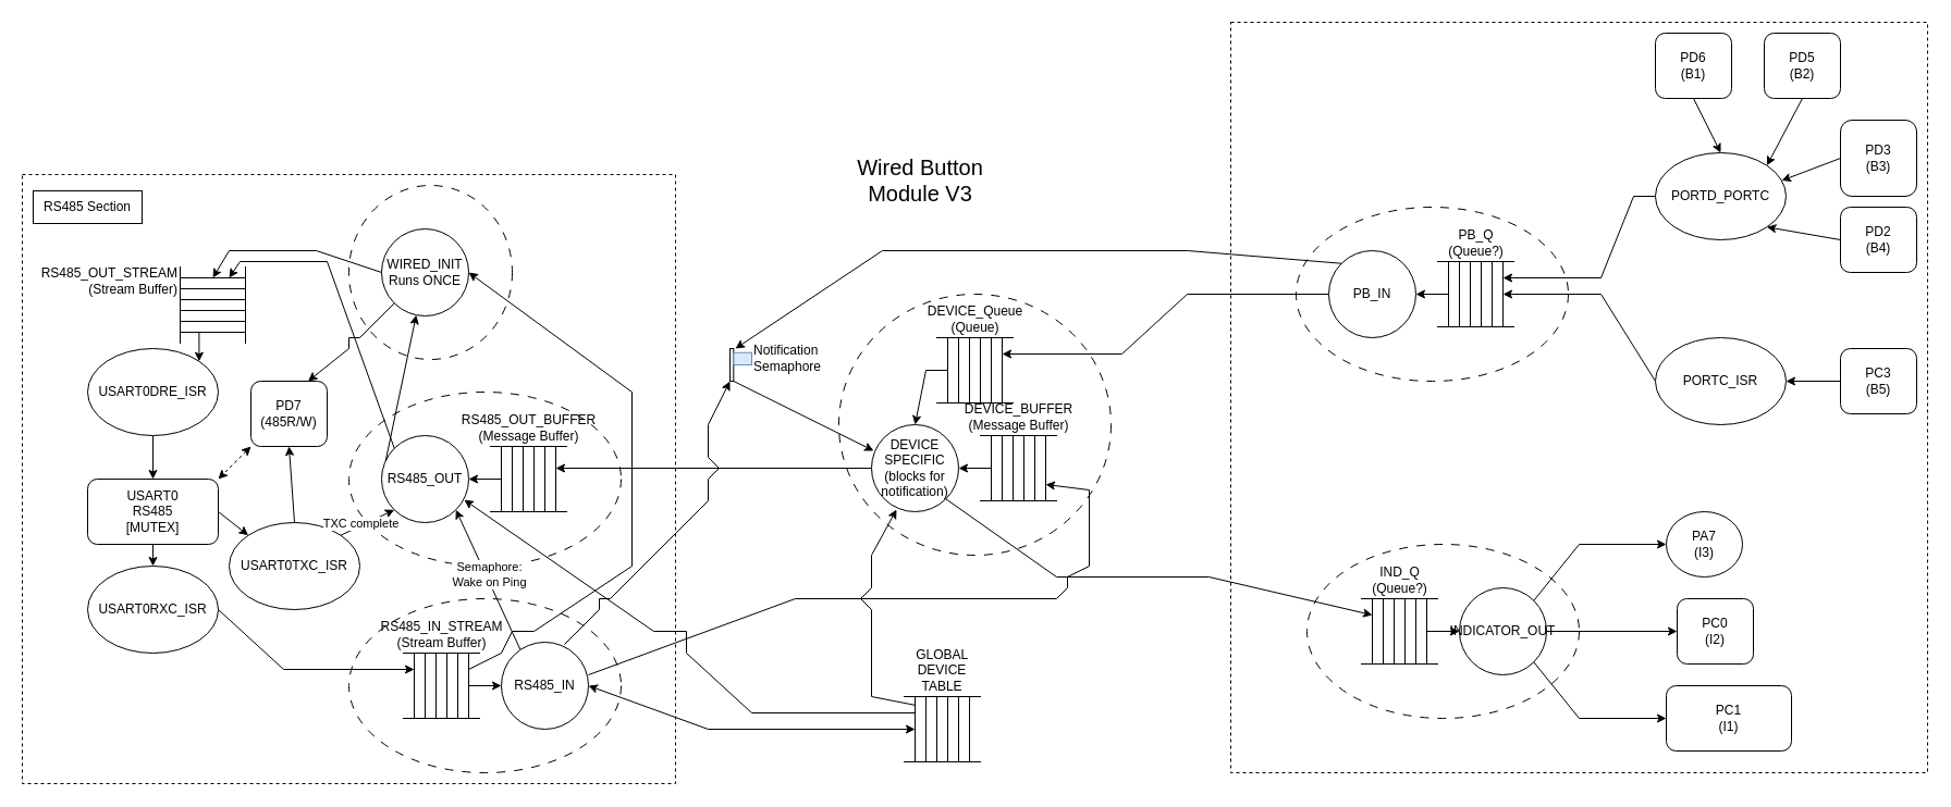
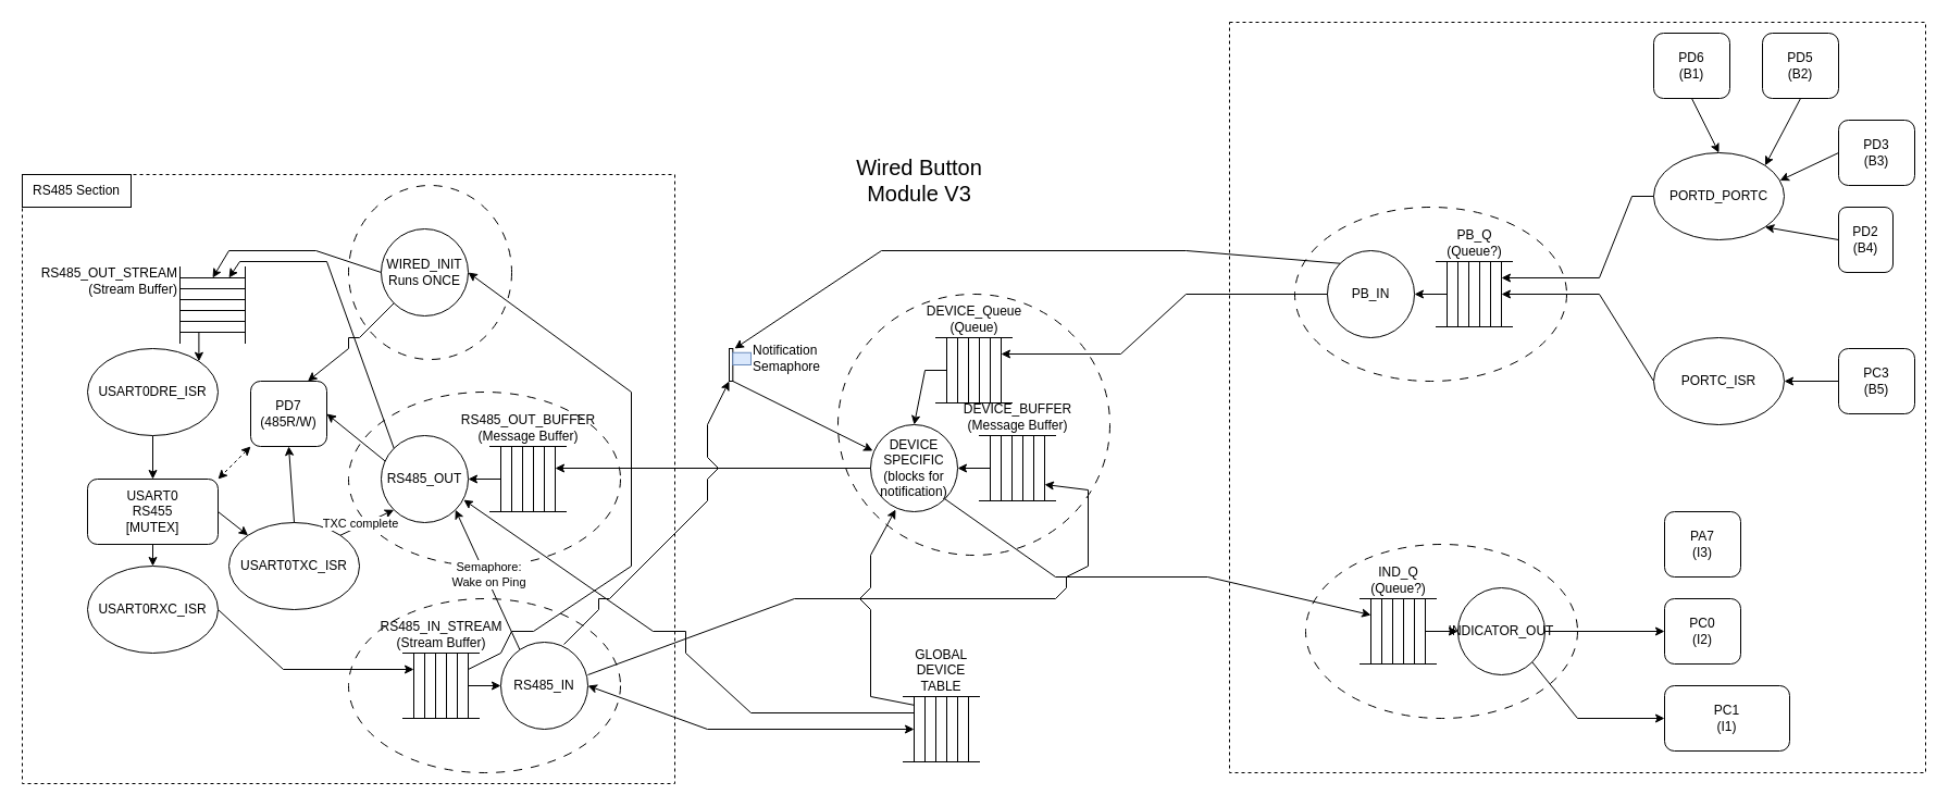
- <mxCell id="76" value="PD3&lt;div&gt;(B3)&lt;/div&gt;" style="rounded=1;whiteSpace=wrap;html=1;movable=1;resizable=1;rotatable=1;deletable=1;editable=1;locked=0;connectable=1;" parent="1" vertex="1"><mxGeometry x="1690" y="110" width="70" height="70" as="geometry" /></mxCell>
+ <mxCell id="76" value="PD3&lt;div&gt;(B3)&lt;/div&gt;" style="rounded=1;whiteSpace=wrap;html=1;movable=1;resizable=1;rotatable=1;deletable=1;editable=1;locked=0;connectable=1;" parent="1" vertex="1"><mxGeometry x="1690" y="110" width="70" height="60" as="geometry" /></mxCell>
- <mxCell id="118" value="RS485 Section" style="rounded=0;whiteSpace=wrap;html=1;movable=0;resizable=0;rotatable=0;deletable=0;editable=0;locked=1;connectable=0;" vertex="1" parent="1"><mxGeometry x="30" y="175" width="100" height="30" as="geometry" /></mxCell>
+ <mxCell id="118" value="RS485 Section" style="rounded=0;whiteSpace=wrap;html=1;movable=0;resizable=0;rotatable=0;deletable=0;editable=0;locked=1;connectable=0;" vertex="1" parent="1"><mxGeometry x="20" y="160" width="100" height="30" as="geometry" /></mxCell>
- <mxCell id="77" value="PD2&lt;div&gt;(B4)&lt;/div&gt;" style="rounded=1;whiteSpace=wrap;html=1;movable=1;resizable=1;rotatable=1;deletable=1;editable=1;locked=0;connectable=1;" parent="1" vertex="1"><mxGeometry x="1690" y="190" width="70" height="60" as="geometry" /></mxCell>
+ <mxCell id="77" value="PD2&lt;div&gt;(B4)&lt;/div&gt;" style="rounded=1;whiteSpace=wrap;html=1;movable=1;resizable=1;rotatable=1;deletable=1;editable=1;locked=0;connectable=1;" parent="1" vertex="1"><mxGeometry x="1690" y="190" width="50" height="60" as="geometry" /></mxCell>
- <mxCell id="121" value="" style="endArrow=classic;html=1;rounded=0;exitX=0.046;exitY=0.294;exitDx=0;exitDy=0;exitPerimeter=0;movable=0;resizable=0;rotatable=0;deletable=0;editable=0;locked=1;connectable=0;" edge="1" parent="1" source="27" target="113"><mxGeometry width="50" height="50" relative="1" as="geometry"><mxPoint x="420" y="430" as="sourcePoint" /><mxPoint x="470" y="380" as="targetPoint" /></mxGeometry></mxCell>
+ <mxCell id="121" value="" style="endArrow=classic;html=1;rounded=0;entryX=1;entryY=0.5;entryDx=0;entryDy=0;exitX=0.046;exitY=0.294;exitDx=0;exitDy=0;exitPerimeter=0;movable=0;resizable=0;rotatable=0;deletable=0;editable=0;locked=1;connectable=0;" edge="1" parent="1" source="27" target="120"><mxGeometry width="50" height="50" relative="1" as="geometry"><mxPoint x="420" y="430" as="sourcePoint" /><mxPoint x="470" y="380" as="targetPoint" /></mxGeometry></mxCell>
- <mxCell id="24" value="USART0&lt;div&gt;RS485&lt;/div&gt;&lt;div&gt;[MUTEX]&lt;/div&gt;" style="rounded=1;whiteSpace=wrap;html=1;movable=0;resizable=0;rotatable=0;deletable=0;editable=0;locked=1;connectable=0;" vertex="1" parent="1"><mxGeometry x="80" y="440" width="120" height="60" as="geometry" /></mxCell>
+ <mxCell id="24" value="USART0&lt;div&gt;RS455&lt;/div&gt;&lt;div&gt;[MUTEX]&lt;/div&gt;" style="rounded=1;whiteSpace=wrap;html=1;movable=0;resizable=0;rotatable=0;deletable=0;editable=0;locked=1;connectable=0;" vertex="1" parent="1"><mxGeometry x="80" y="440" width="120" height="60" as="geometry" /></mxCell>
- <mxCell id="114" value="" style="endArrow=classic;html=1;rounded=0;exitX=1;exitY=0;exitDx=0;exitDy=0;entryX=0;entryY=0.5;entryDx=0;entryDy=0;" parent="1" source="59" target="98" edge="1"><mxGeometry width="50" height="50" relative="1" as="geometry"><mxPoint x="1400" y="580" as="sourcePoint" /><mxPoint x="1450" y="530" as="targetPoint" /><Array as="points"><mxPoint x="1450" y="500" /></Array></mxGeometry></mxCell>
- <mxCell id="98" value="&lt;div&gt;PA7&lt;/div&gt;&lt;div&gt;(I3)&lt;/div&gt;" style="ellipse;whiteSpace=wrap;html=1;movable=1;resizable=1;rotatable=1;deletable=1;editable=1;locked=0;connectable=1;" parent="1" vertex="1"><mxGeometry x="1530" y="470" width="70" height="60" as="geometry" /></mxCell>
+ <mxCell id="98" value="&lt;div&gt;PA7&lt;/div&gt;&lt;div&gt;(I3)&lt;/div&gt;" style="rounded=1;whiteSpace=wrap;html=1;movable=1;resizable=1;rotatable=1;deletable=1;editable=1;locked=0;connectable=1;" parent="1" vertex="1"><mxGeometry x="1530" y="470" width="70" height="60" as="geometry" /></mxCell>
- <mxCell id="99" value="PC0&lt;div&gt;(I2)&lt;/div&gt;" style="rounded=1;whiteSpace=wrap;html=1;movable=1;resizable=1;rotatable=1;deletable=1;editable=1;locked=0;connectable=1;" parent="1" vertex="1"><mxGeometry x="1540" y="550" width="70" height="60" as="geometry" /></mxCell>
+ <mxCell id="99" value="PC0&lt;div&gt;(I2)&lt;/div&gt;" style="rounded=1;whiteSpace=wrap;html=1;movable=1;resizable=1;rotatable=1;deletable=1;editable=1;locked=0;connectable=1;" parent="1" vertex="1"><mxGeometry x="1530" y="550" width="70" height="60" as="geometry" /></mxCell>
